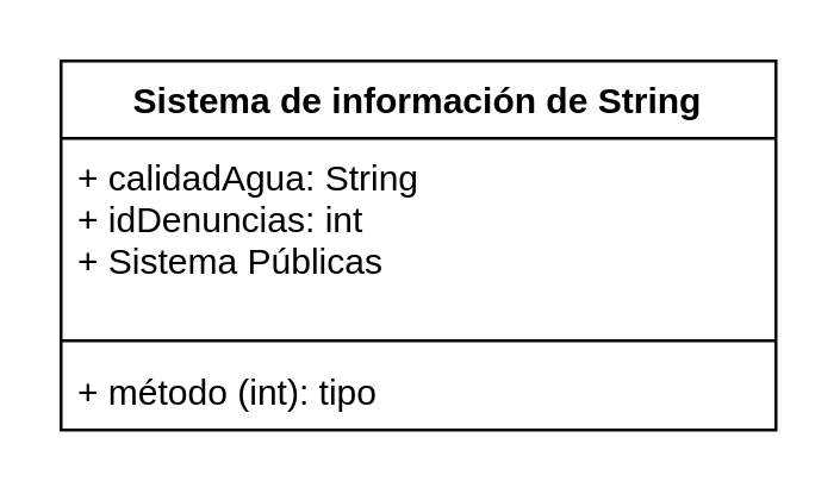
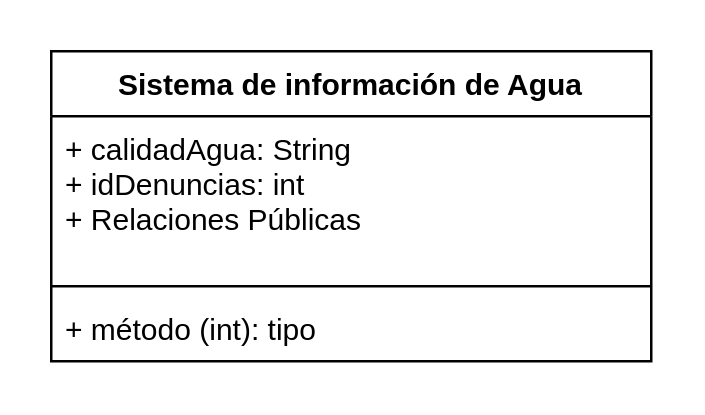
- <mxCell id="2" value="Sistema de información de String" style="swimlane;fontStyle=1;align=center;verticalAlign=top;childLayout=stackLayout;horizontal=1;startSize=26;horizontalStack=0;resizeParent=1;resizeParentMax=0;resizeLast=0;collapsible=1;marginBottom=0;" vertex="1" parent="1"><mxGeometry x="20" width="240" height="124" as="geometry" y="20" /></mxCell>
+ <mxCell id="2" value="Sistema de información de Agua" style="swimlane;fontStyle=1;align=center;verticalAlign=top;childLayout=stackLayout;horizontal=1;startSize=26;horizontalStack=0;resizeParent=1;resizeParentMax=0;resizeLast=0;collapsible=1;marginBottom=0;" vertex="1" parent="1"><mxGeometry x="20" width="240" height="124" as="geometry" y="20" /></mxCell>
- <mxCell id="3" value="+ calidadAgua: String&#10;+ idDenuncias: int&#10;+ Sistema Públicas&#10;" style="text;strokeColor=none;fillColor=none;align=left;verticalAlign=top;spacingLeft=4;spacingRight=4;overflow=hidden;rotatable=0;points=[[0,0.5],[1,0.5]];portConstraint=eastwest;" vertex="1" parent="2"><mxGeometry y="26" width="240" height="64" as="geometry" /></mxCell>
+ <mxCell id="3" value="+ calidadAgua: String&#10;+ idDenuncias: int&#10;+ Relaciones Públicas&#10;" style="text;strokeColor=none;fillColor=none;align=left;verticalAlign=top;spacingLeft=4;spacingRight=4;overflow=hidden;rotatable=0;points=[[0,0.5],[1,0.5]];portConstraint=eastwest;" vertex="1" parent="2"><mxGeometry y="26" width="240" height="64" as="geometry" /></mxCell>
